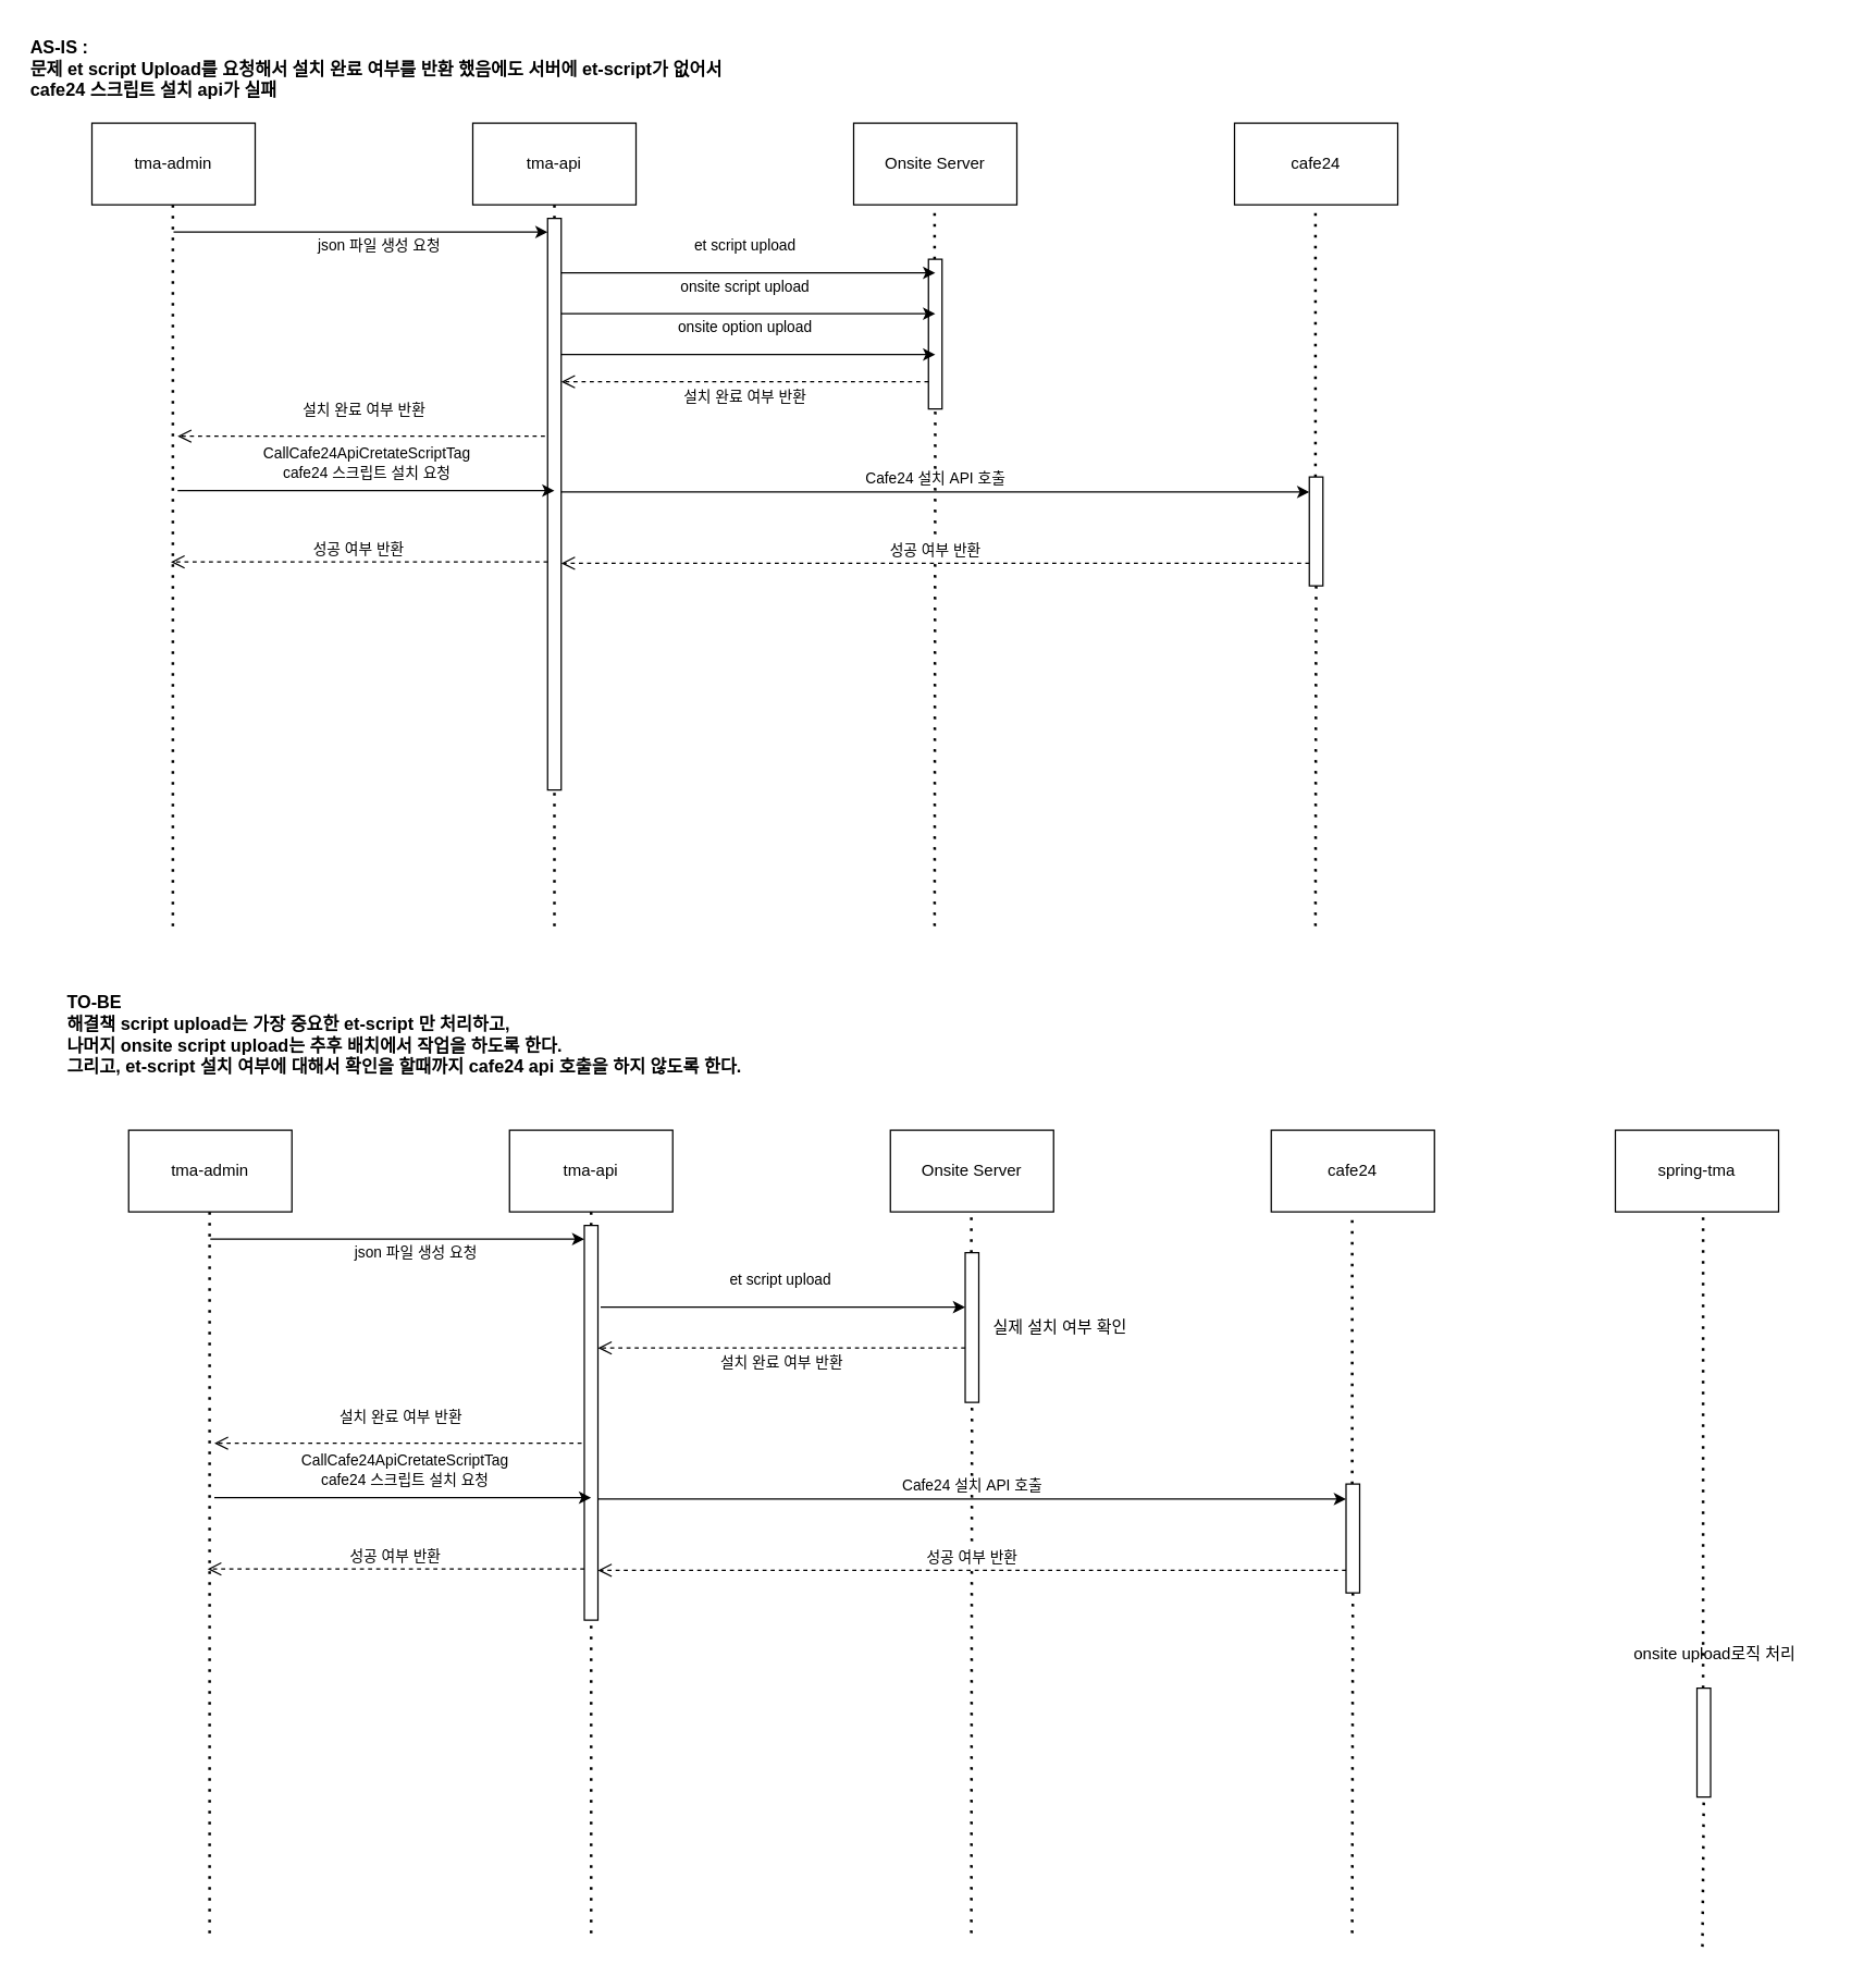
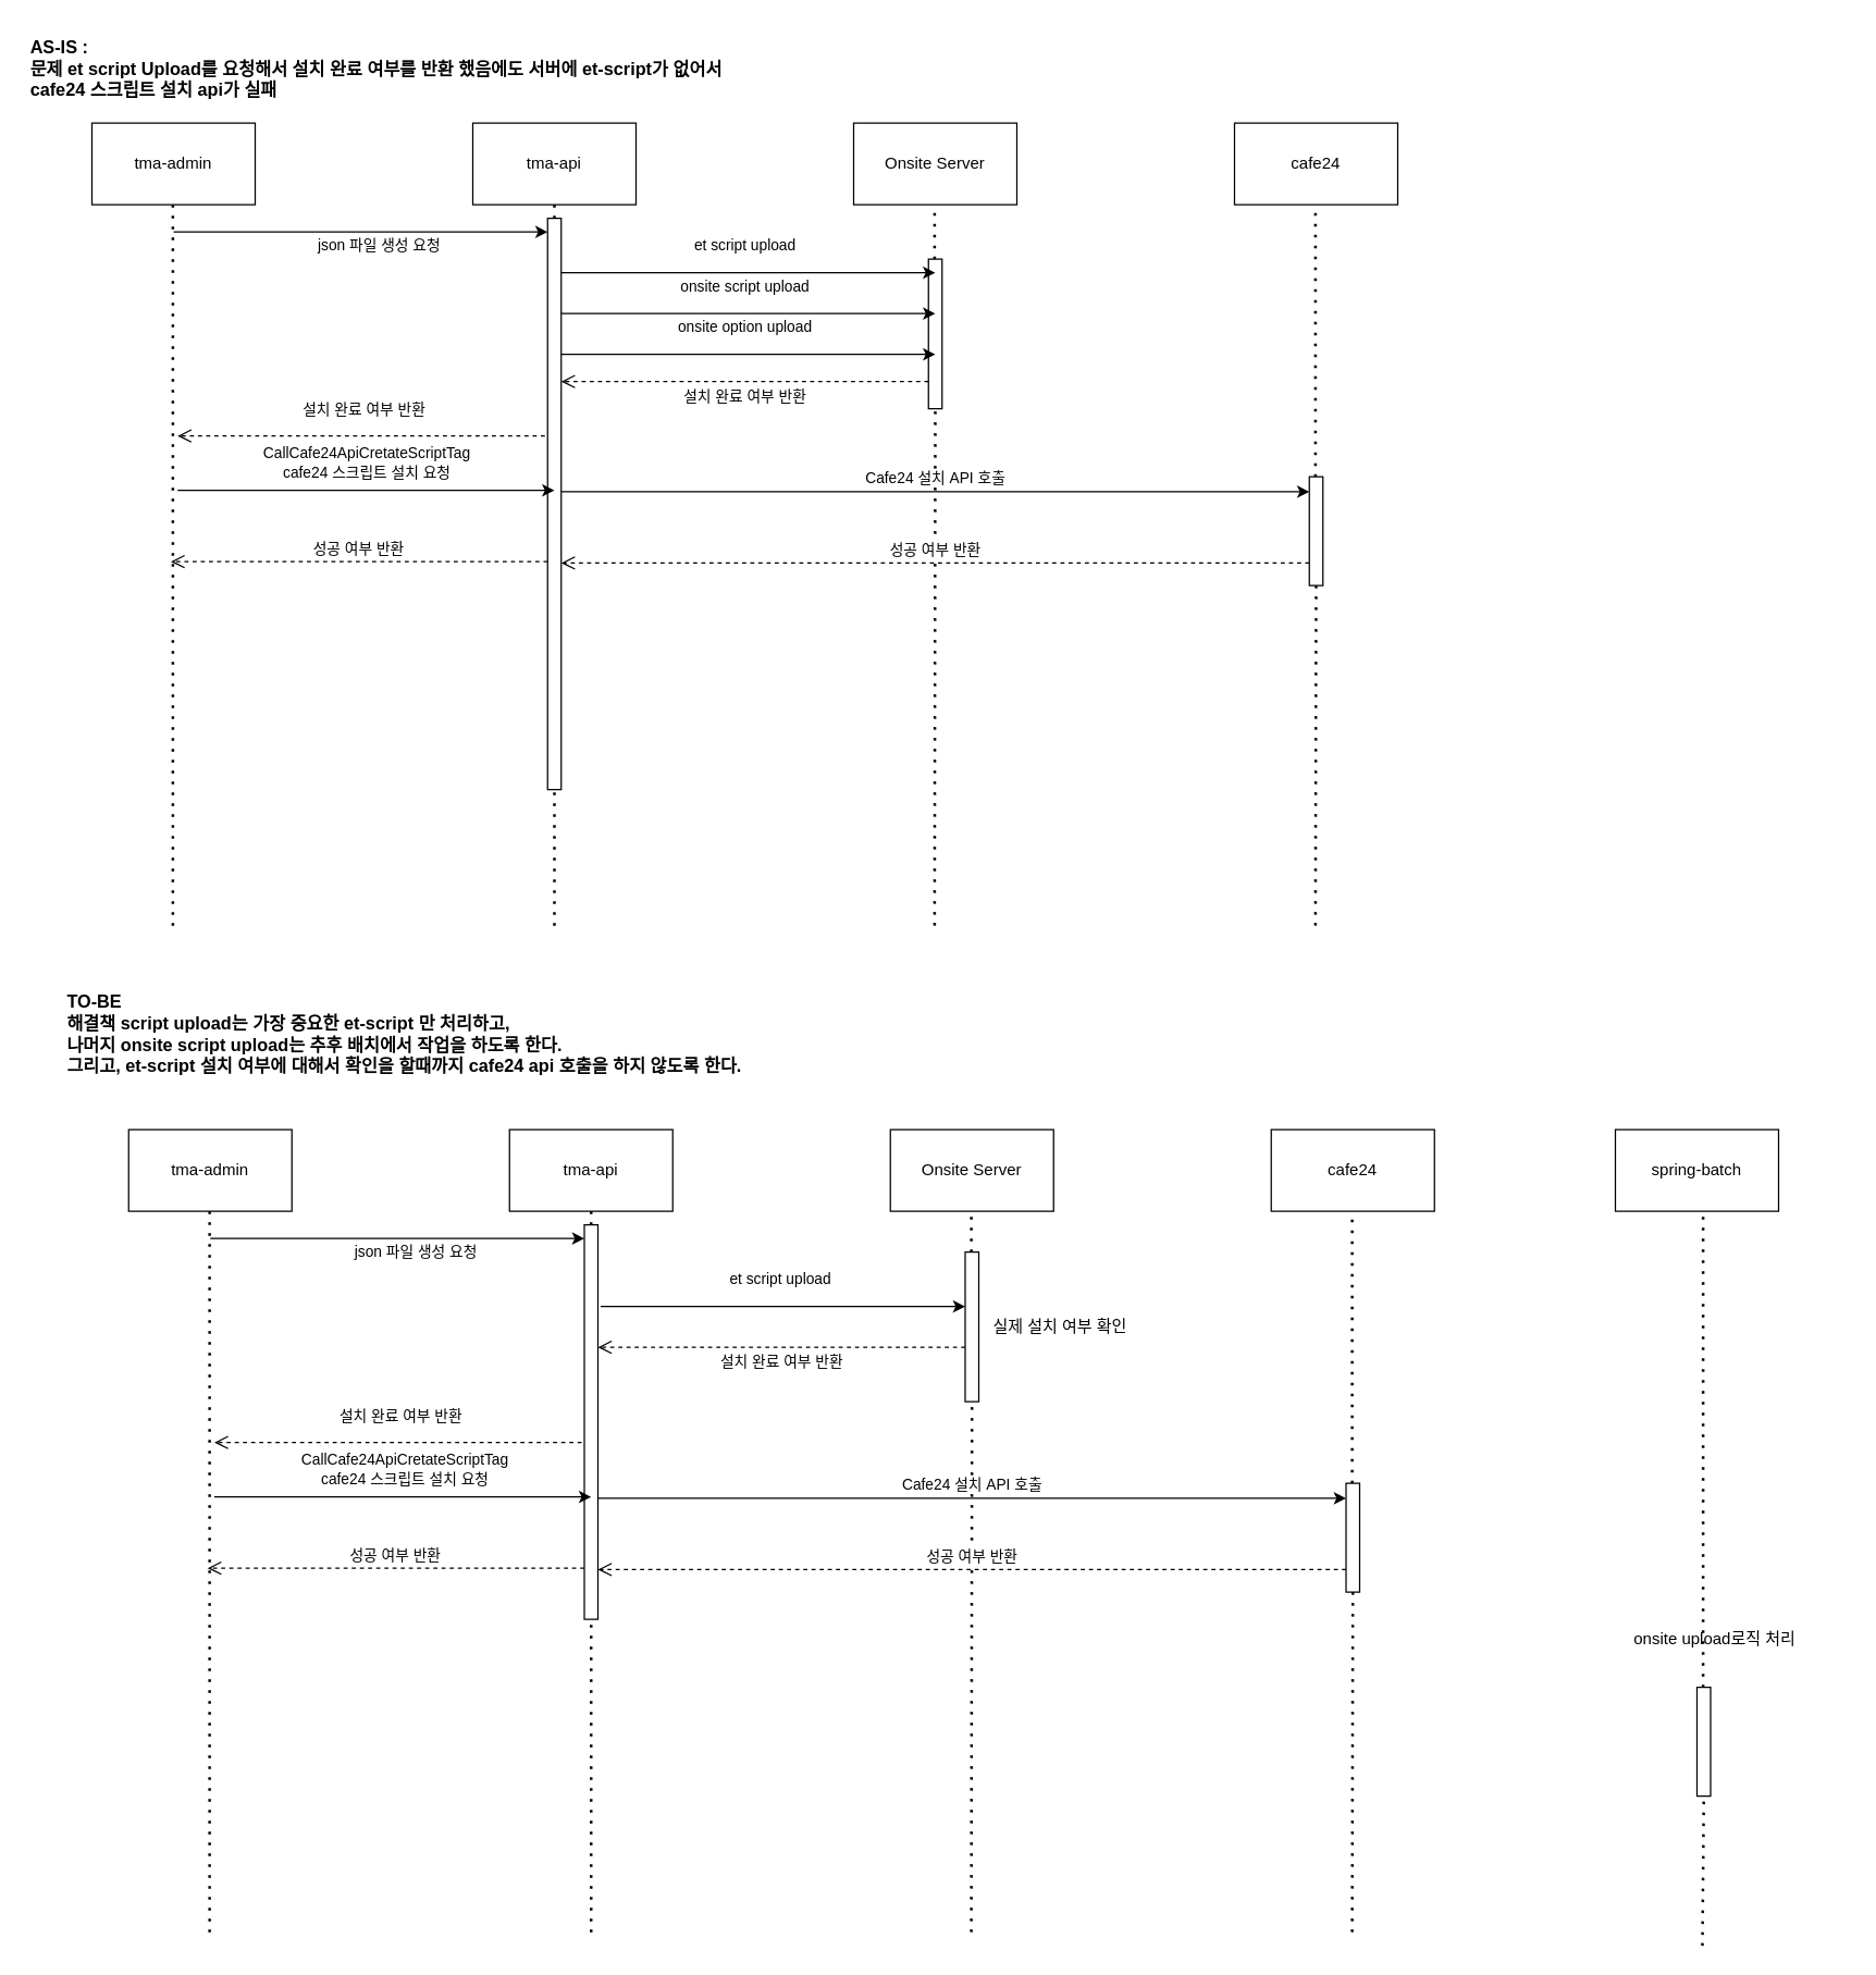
- <mxCell id="50" value="spring-tma" style="rounded=0;whiteSpace=wrap;html=1;" vertex="1" parent="1"><mxGeometry x="1187" y="830" width="120" height="60" as="geometry" /></mxCell>
+ <mxCell id="50" value="spring-batch" style="rounded=0;whiteSpace=wrap;html=1;" vertex="1" parent="1"><mxGeometry x="1187" y="830" width="120" height="60" as="geometry" /></mxCell>
- <mxCell id="55" value="onsite upload로직 처리&amp;nbsp;" style="text;strokeColor=none;align=center;fillColor=none;html=1;verticalAlign=middle;whiteSpace=wrap;rounded=0;" vertex="1" parent="1"><mxGeometry x="1167" y="1200" width="190" height="30" as="geometry" /></mxCell>
+ <mxCell id="55" value="onsite upload로직 처리&amp;nbsp;" style="text;strokeColor=none;align=center;fillColor=none;html=1;verticalAlign=middle;whiteSpace=wrap;rounded=0;" vertex="1" parent="1"><mxGeometry x="1167" y="1190" width="190" height="30" as="geometry" /></mxCell>
